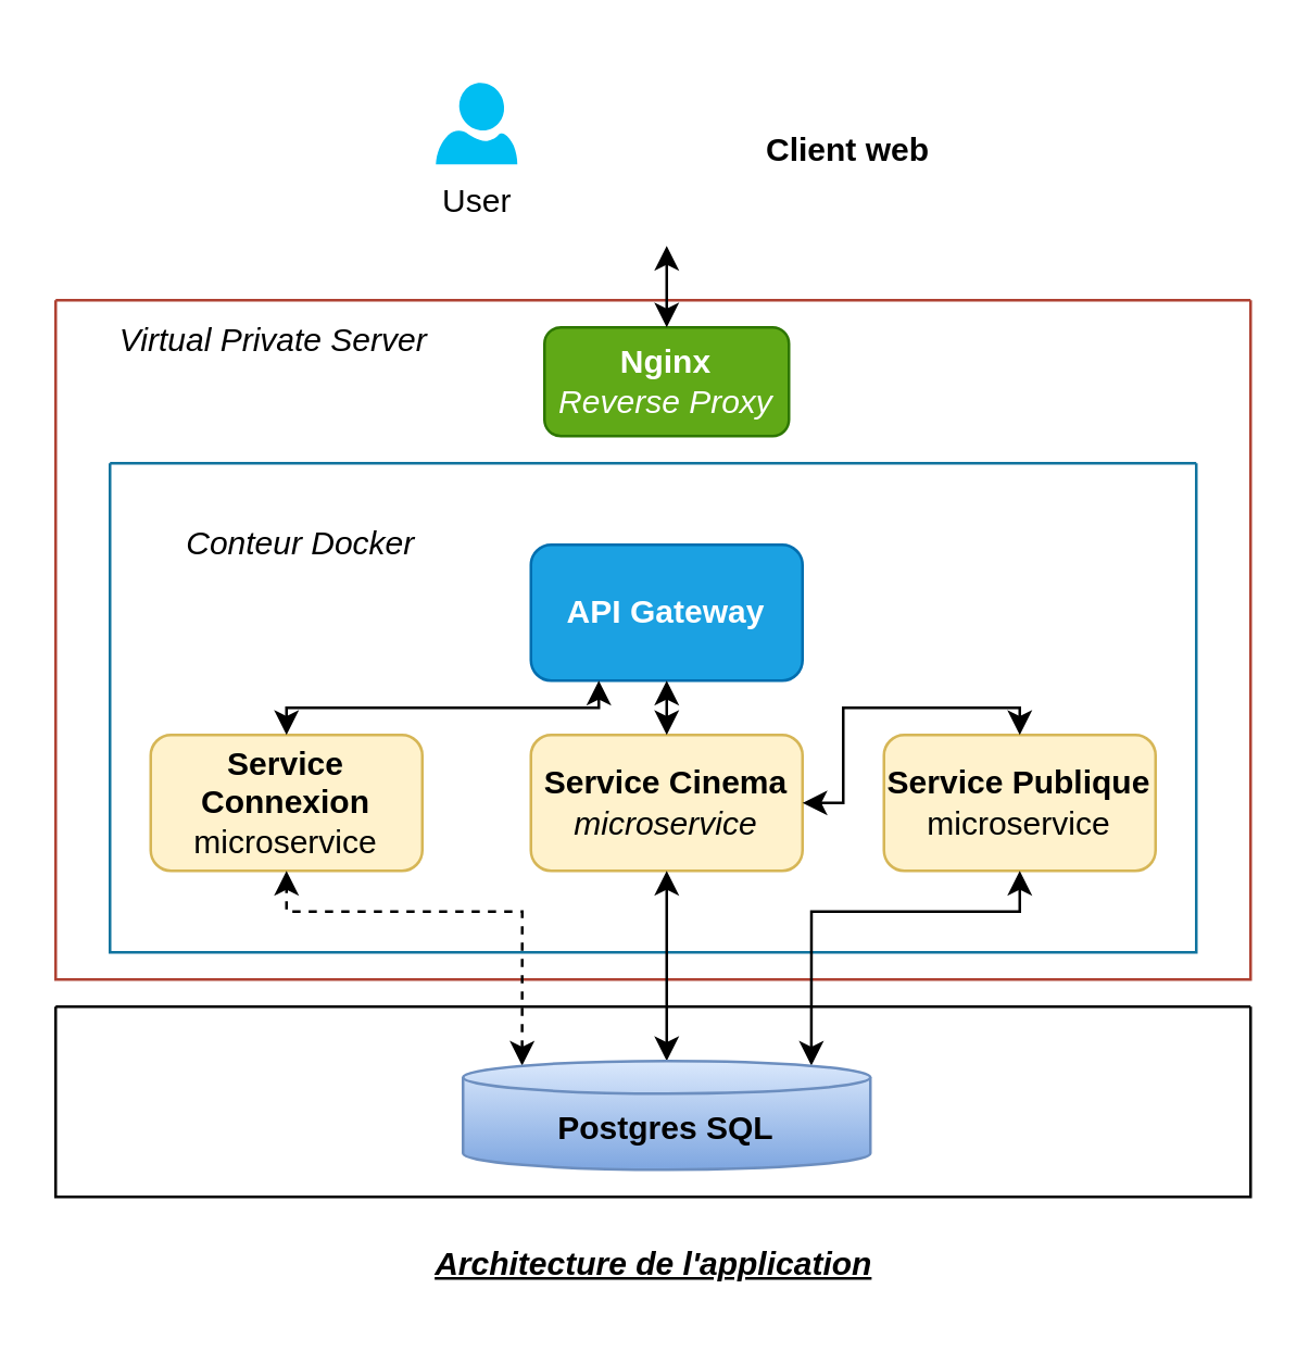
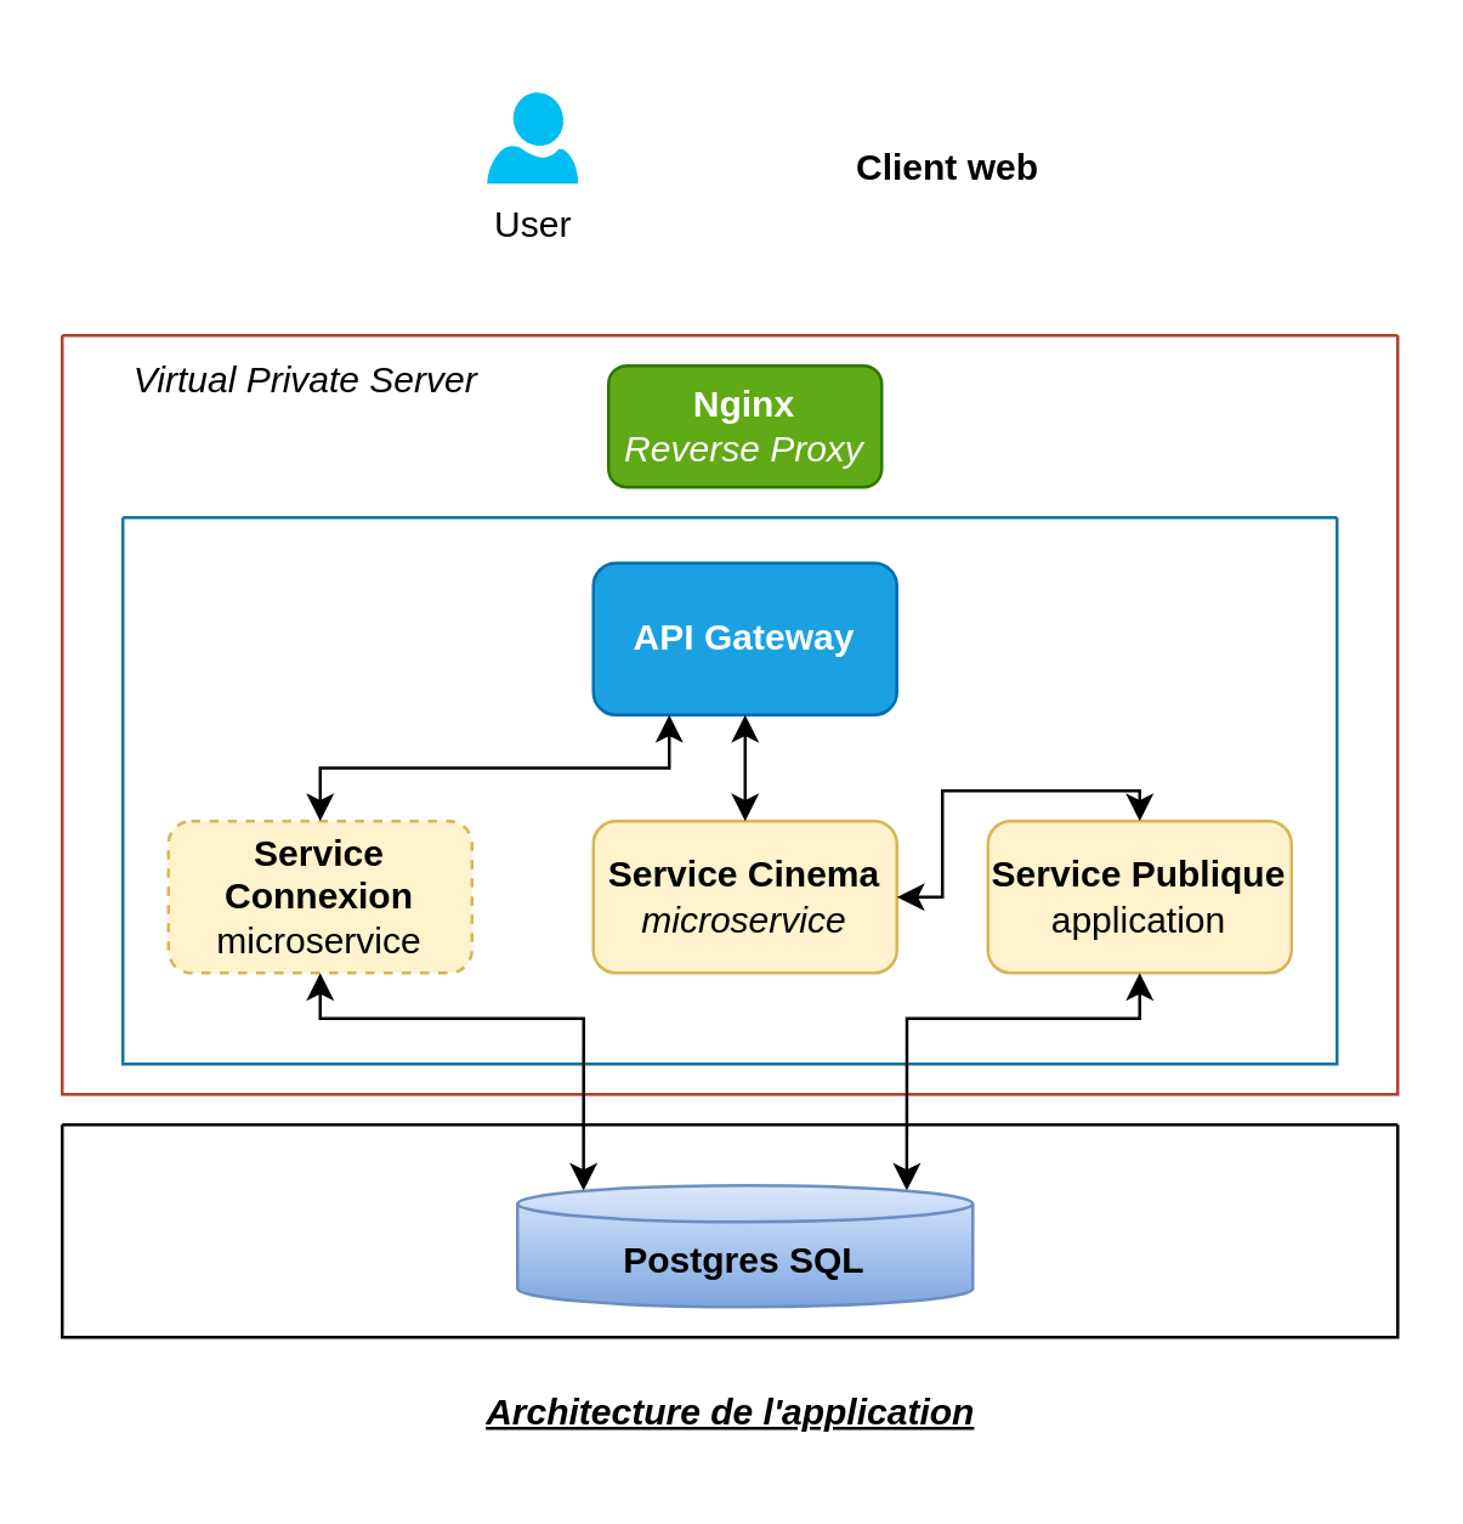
- <mxCell id="16" value="" style="endArrow=classic;startArrow=classic;html=1;rounded=0;exitX=0.5;exitY=0;exitDx=0;exitDy=0;" edge="1" parent="1" source="14" target="2"><mxGeometry width="50" height="50" relative="1" as="geometry"><mxPoint x="310" y="200" as="sourcePoint" /><mxPoint x="240" y="90" as="targetPoint" /></mxGeometry></mxCell>
- <mxCell id="13" value="&lt;i&gt;Conteur Docker&lt;/i&gt;" style="text;html=1;align=center;verticalAlign=middle;resizable=0;points=[];autosize=1;strokeColor=none;fillColor=none;" vertex="1" parent="5"><mxGeometry x="15" y="15" width="110" height="30" as="geometry" /></mxCell>
- <mxCell id="6" value="&lt;b&gt;API Gateway&lt;/b&gt;" style="rounded=1;whiteSpace=wrap;html=1;fillColor=#1ba1e2;fontColor=#ffffff;strokeColor=#006EAF;" vertex="1" parent="5"><mxGeometry x="155" y="30" width="100" height="50" as="geometry" /></mxCell>
+ <mxCell id="6" value="&lt;b&gt;API Gateway&lt;/b&gt;" style="rounded=1;whiteSpace=wrap;html=1;fillColor=#1ba1e2;fontColor=#ffffff;strokeColor=#006EAF;" vertex="1" parent="5"><mxGeometry x="155" y="15" width="100" height="50" as="geometry" /></mxCell>
- <mxCell id="9" value="&lt;b&gt;Service Connexion&lt;br&gt;&lt;/b&gt;microservice" style="rounded=1;whiteSpace=wrap;html=1;fillColor=#fff2cc;strokeColor=#d6b656;" vertex="1" parent="5"><mxGeometry x="15" y="100" width="100" height="50" as="geometry" /></mxCell>
+ <mxCell id="9" value="&lt;b&gt;Service Connexion&lt;br&gt;&lt;/b&gt;microservice" style="rounded=1;whiteSpace=wrap;html=1;fillColor=#fff2cc;strokeColor=#d6b656;dashed=1;" vertex="1" parent="5"><mxGeometry x="15" y="100" width="100" height="50" as="geometry" /></mxCell>
- <mxCell id="8" value="&lt;b&gt;Service Publique&lt;br&gt;&lt;/b&gt;microservice" style="rounded=1;whiteSpace=wrap;html=1;fillColor=#fff2cc;strokeColor=#d6b656;" vertex="1" parent="5"><mxGeometry x="285" y="100" width="100" height="50" as="geometry" /></mxCell>
+ <mxCell id="8" value="&lt;b&gt;Service Publique&lt;br&gt;&lt;/b&gt;application" style="rounded=1;whiteSpace=wrap;html=1;fillColor=#fff2cc;strokeColor=#d6b656;" vertex="1" parent="5"><mxGeometry x="285" y="100" width="100" height="50" as="geometry" /></mxCell>
- <mxCell id="18" value="" style="endArrow=classic;startArrow=classic;html=1;rounded=0;exitX=0.145;exitY=0;exitDx=0;exitDy=1.74;exitPerimeter=0;entryX=0.5;entryY=1;entryDx=0;entryDy=0;edgeStyle=orthogonalEdgeStyle;dashed=1;" edge="1" parent="1" source="22" target="9"><mxGeometry width="50" height="50" relative="1" as="geometry"><mxPoint x="330" y="371" as="sourcePoint" /><mxPoint x="425" y="335" as="targetPoint" /><Array as="points"><mxPoint x="192" y="335" /><mxPoint x="105" y="335" /></Array></mxGeometry></mxCell>
+ <mxCell id="18" value="" style="endArrow=classic;startArrow=classic;html=1;rounded=0;exitX=0.145;exitY=0;exitDx=0;exitDy=1.74;exitPerimeter=0;entryX=0.5;entryY=1;entryDx=0;entryDy=0;edgeStyle=orthogonalEdgeStyle;" edge="1" parent="1" source="22" target="9"><mxGeometry width="50" height="50" relative="1" as="geometry"><mxPoint x="330" y="371" as="sourcePoint" /><mxPoint x="425" y="335" as="targetPoint" /><Array as="points"><mxPoint x="192" y="335" /><mxPoint x="105" y="335" /></Array></mxGeometry></mxCell>
- <mxCell id="20" value="" style="endArrow=classic;startArrow=classic;html=1;rounded=0;exitX=0.5;exitY=0;exitDx=0;exitDy=0;exitPerimeter=0;" edge="1" parent="1" source="22" target="7"><mxGeometry width="50" height="50" relative="1" as="geometry"><mxPoint x="325" y="295" as="sourcePoint" /><mxPoint x="375" y="245" as="targetPoint" /></mxGeometry></mxCell>
